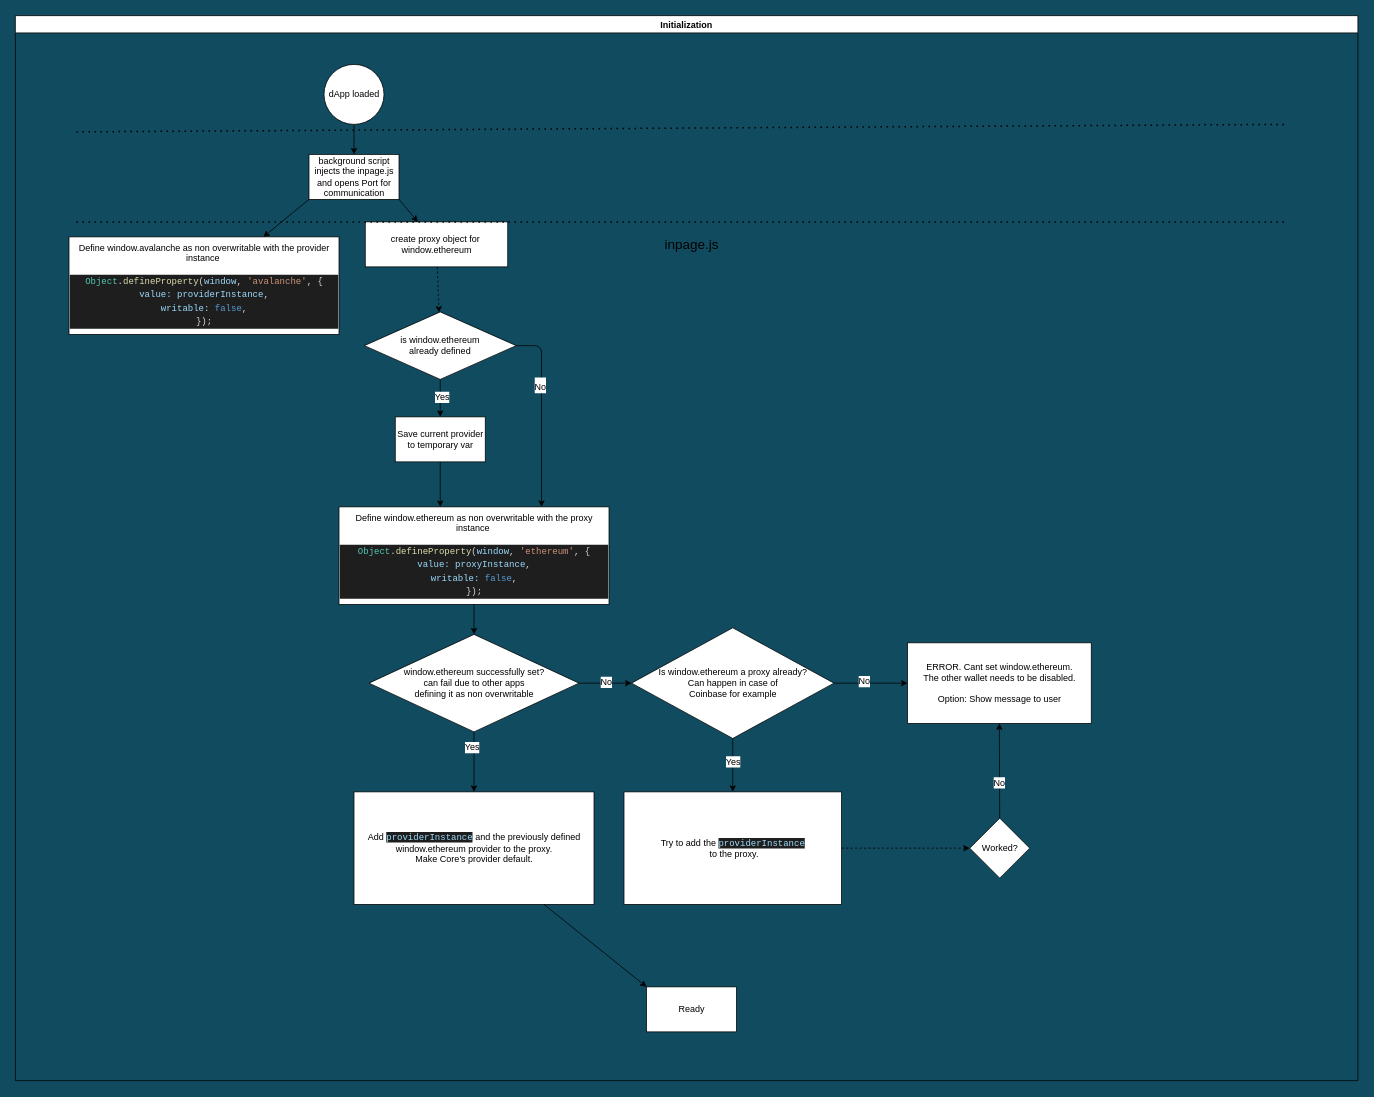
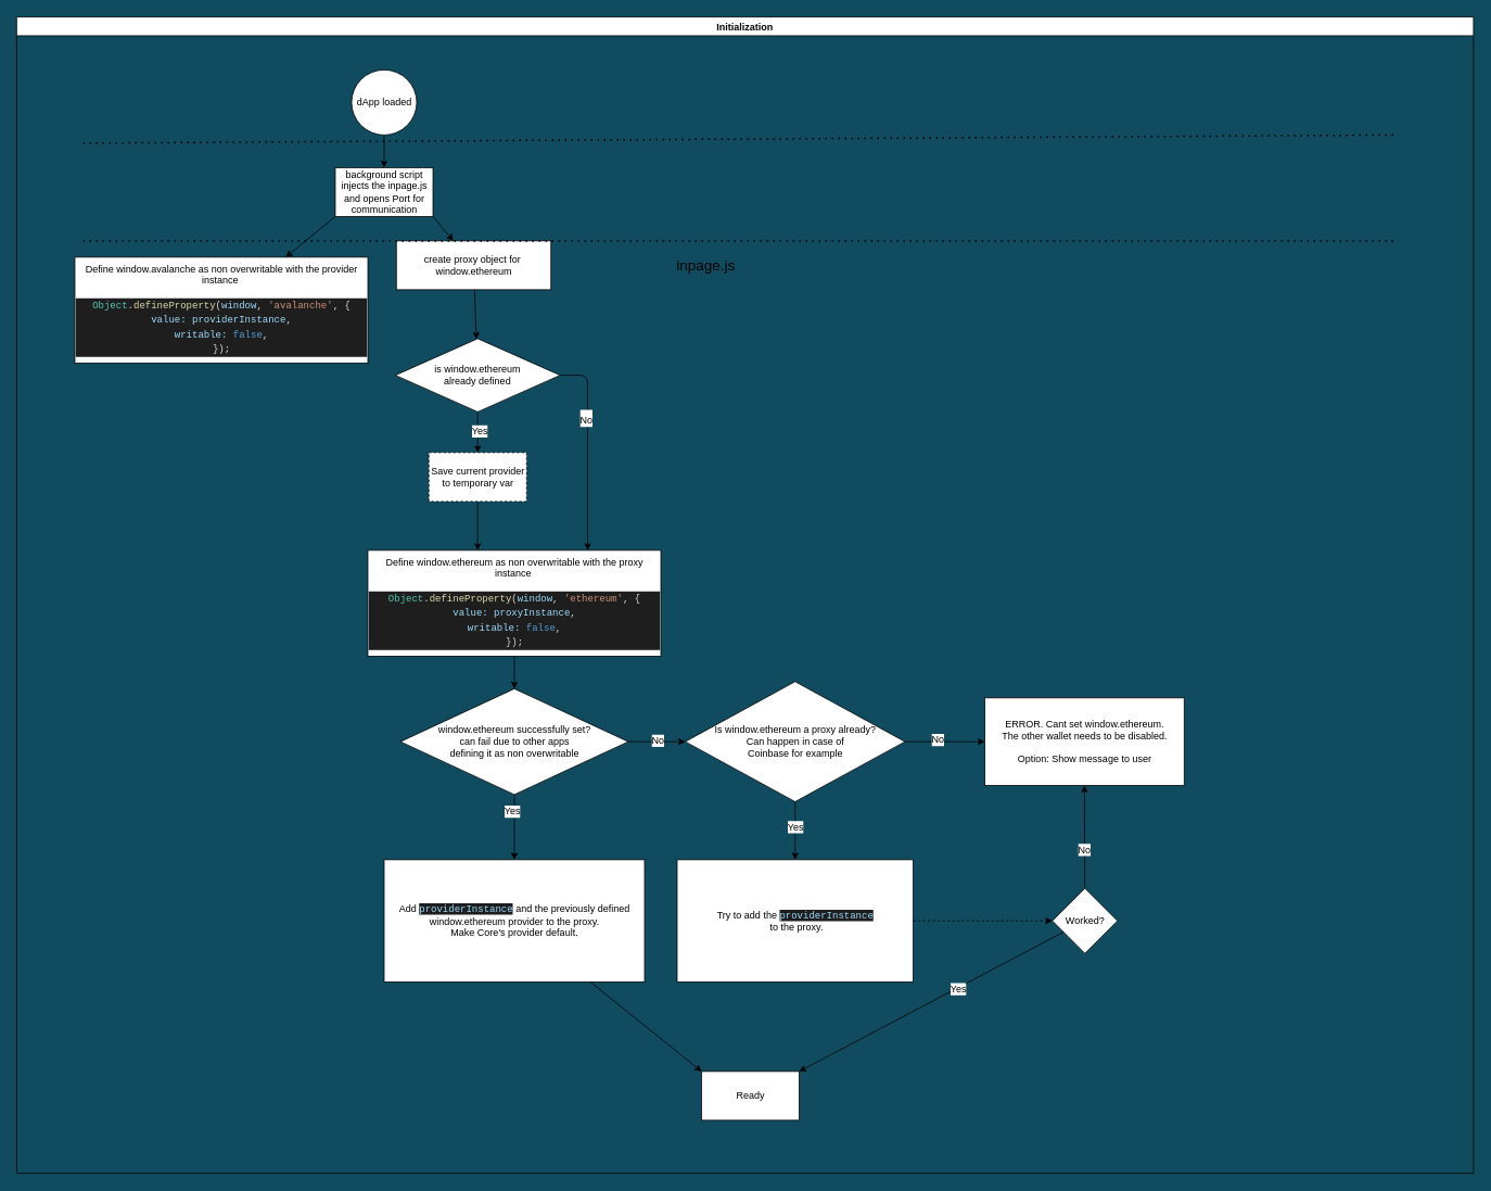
- <mxCell id="14" value="&lt;font style=&quot;font-size: 18px&quot;&gt;inpage.js&lt;/font&gt;" style="text;html=1;strokeColor=none;fillColor=none;align=center;verticalAlign=middle;whiteSpace=wrap;rounded=0;" parent="2" vertex="1"><mxGeometry x="841.5" y="285" width="120" height="40" as="geometry" /></mxCell>
+ <mxCell id="14" value="&lt;font style=&quot;font-size: 18px&quot;&gt;inpage.js&lt;/font&gt;" style="text;html=1;strokeColor=none;fillColor=none;align=center;verticalAlign=middle;whiteSpace=wrap;rounded=0;" parent="2" vertex="1"><mxGeometry x="786.5" y="285" width="120" height="40" as="geometry" /></mxCell>
- <mxCell id="10" value="" style="edgeStyle=none;html=1;dashed=1;" parent="2" source="7" target="9" edge="1"><mxGeometry relative="1" as="geometry" /></mxCell>
+ <mxCell id="10" value="" style="edgeStyle=none;html=1;" parent="2" source="7" target="9" edge="1"><mxGeometry relative="1" as="geometry" /></mxCell>
- <mxCell id="19" value="Save current provider to temporary var" style="whiteSpace=wrap;html=1;" parent="2" vertex="1"><mxGeometry x="506.5" y="535" width="120" height="60" as="geometry" /></mxCell>
+ <mxCell id="19" value="Save current provider to temporary var" style="whiteSpace=wrap;html=1;dashed=1;" parent="2" vertex="1"><mxGeometry x="506.5" y="535" width="120" height="60" as="geometry" /></mxCell>
+ <mxCell id="42" value="" style="edgeStyle=none;html=1;fontSize=12;entryX=1;entryY=0;entryDx=0;entryDy=0;" parent="2" source="38" target="40" edge="1"><mxGeometry relative="1" as="geometry" /></mxCell>
+ <mxCell id="43" value="Yes" style="edgeLabel;html=1;align=center;verticalAlign=middle;resizable=0;points=[];fontSize=12;" parent="42" vertex="1" connectable="0"><mxGeometry x="-0.2" y="1" relative="1" as="geometry"><mxPoint as="offset" /></mxGeometry></mxCell>
